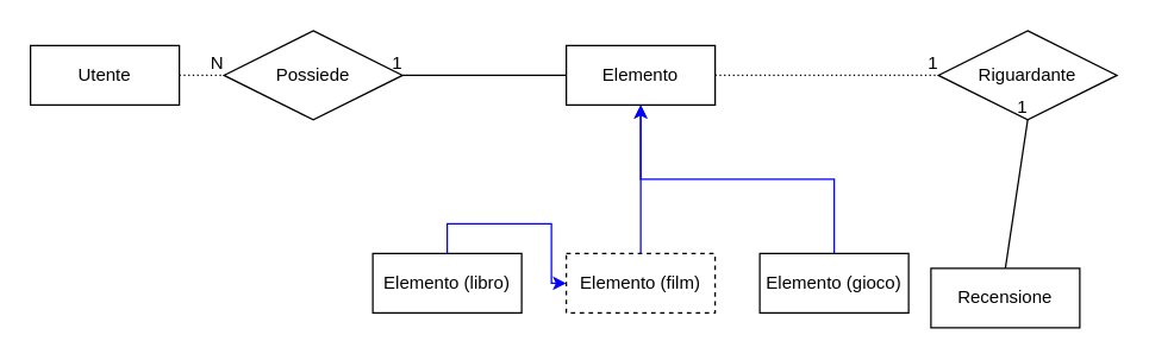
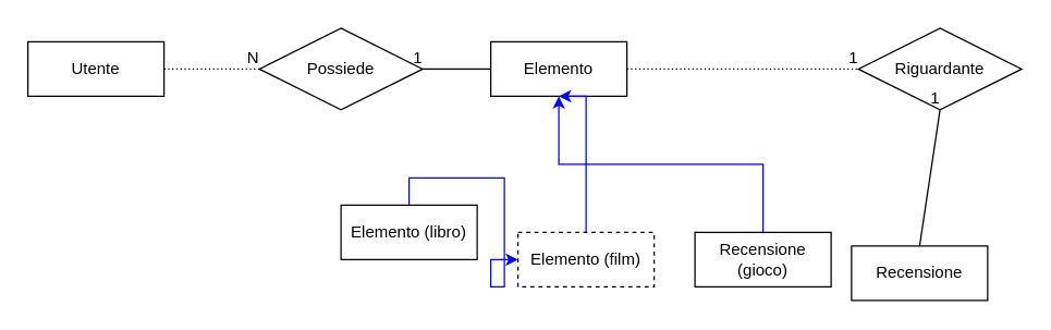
- <mxCell id="3" value="Possiede" style="shape=rhombus;perimeter=rhombusPerimeter;whiteSpace=wrap;html=1;align=center;" vertex="1" parent="1"><mxGeometry x="150" y="20" width="120" height="60" as="geometry" /></mxCell>
+ <mxCell id="3" value="Possiede" style="shape=rhombus;perimeter=rhombusPerimeter;whiteSpace=wrap;html=1;align=center;" vertex="1" parent="1"><mxGeometry x="190" y="20" width="120" height="60" as="geometry" /></mxCell>
- <mxCell id="4" value="Elemento" style="whiteSpace=wrap;html=1;align=center;" vertex="1" parent="1"><mxGeometry x="380" y="30" width="100" height="40" as="geometry" /></mxCell>
+ <mxCell id="4" value="Elemento" style="whiteSpace=wrap;html=1;align=center;" vertex="1" parent="1"><mxGeometry x="360" y="30" width="100" height="40" as="geometry" /></mxCell>
- <mxCell id="6" value="Elemento (libro)" style="whiteSpace=wrap;html=1;align=center;" vertex="1" parent="1"><mxGeometry x="250" y="170" width="100" height="40" as="geometry" /></mxCell>
+ <mxCell id="6" value="Elemento (libro)" style="whiteSpace=wrap;html=1;align=center;" vertex="1" parent="1"><mxGeometry x="250" y="150" width="100" height="40" as="geometry" /></mxCell>
- <mxCell id="10" value="Elemento (gioco)" style="whiteSpace=wrap;html=1;align=center;" vertex="1" parent="1"><mxGeometry x="510" y="170" width="100" height="40" as="geometry" /></mxCell>
+ <mxCell id="10" value="Recensione (gioco)" style="whiteSpace=wrap;html=1;align=center;" vertex="1" parent="1"><mxGeometry x="510" y="170" width="100" height="40" as="geometry" /></mxCell>
